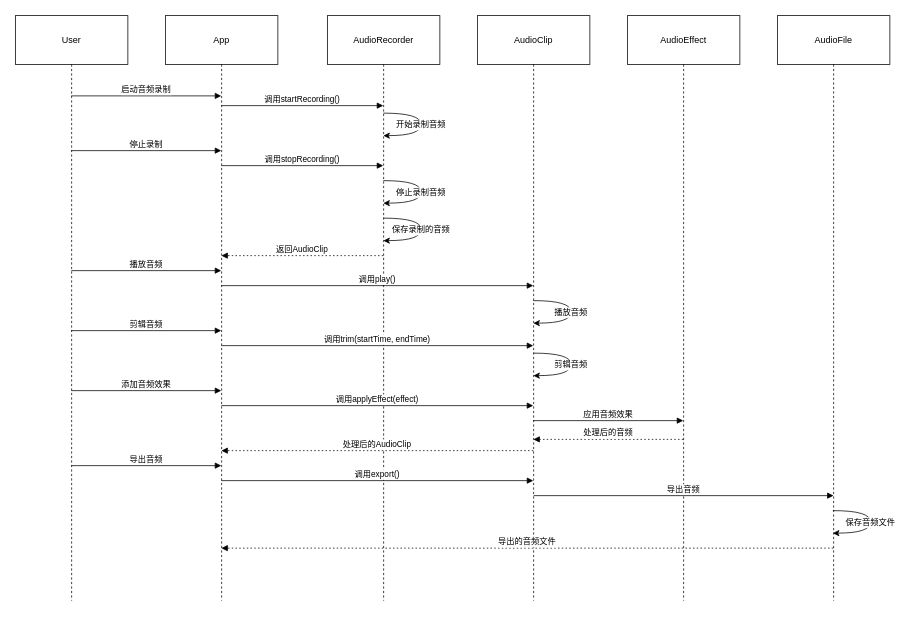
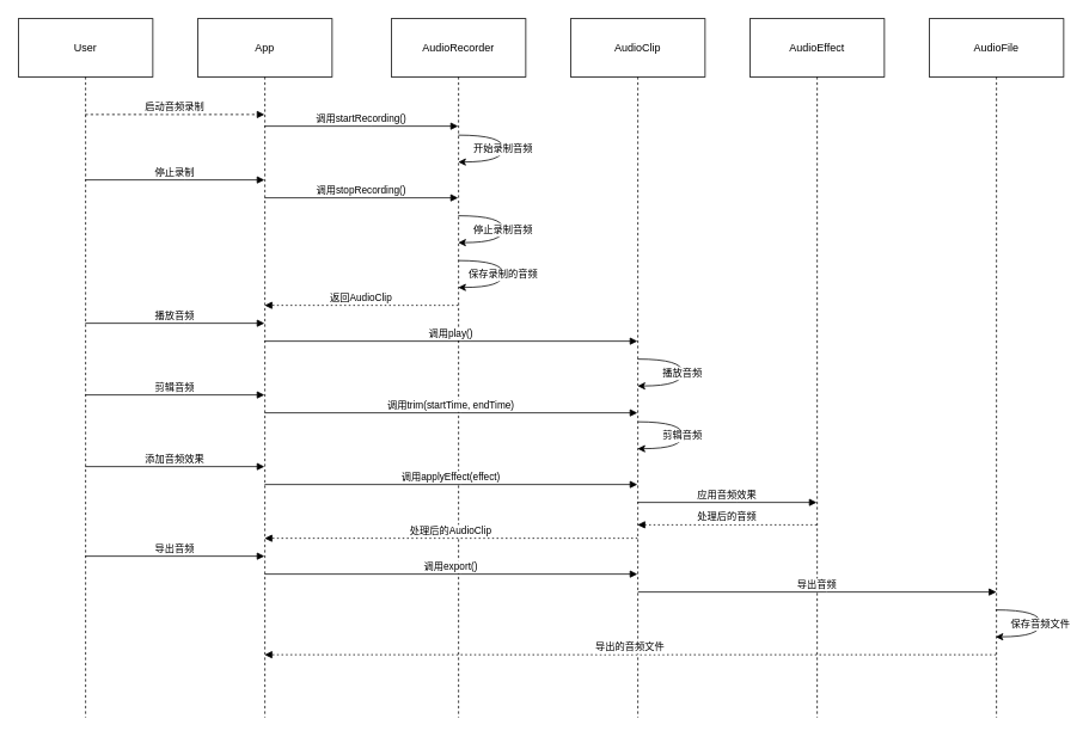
- <mxCell id="8" value="启动音频录制" style="verticalAlign=bottom;endArrow=block;edgeStyle=elbowEdgeStyle;elbow=vertical;curved=0;rounded=0;" edge="1" parent="1" source="2" target="3"><mxGeometry relative="1" as="geometry"><Array as="points"><mxPoint x="205" y="127" /></Array></mxGeometry></mxCell>
+ <mxCell id="8" value="启动音频录制" style="verticalAlign=bottom;endArrow=block;edgeStyle=elbowEdgeStyle;elbow=vertical;curved=0;rounded=0;dashed=1;" edge="1" parent="1" source="2" target="3"><mxGeometry relative="1" as="geometry"><Array as="points"><mxPoint x="205" y="127" /></Array></mxGeometry></mxCell>
